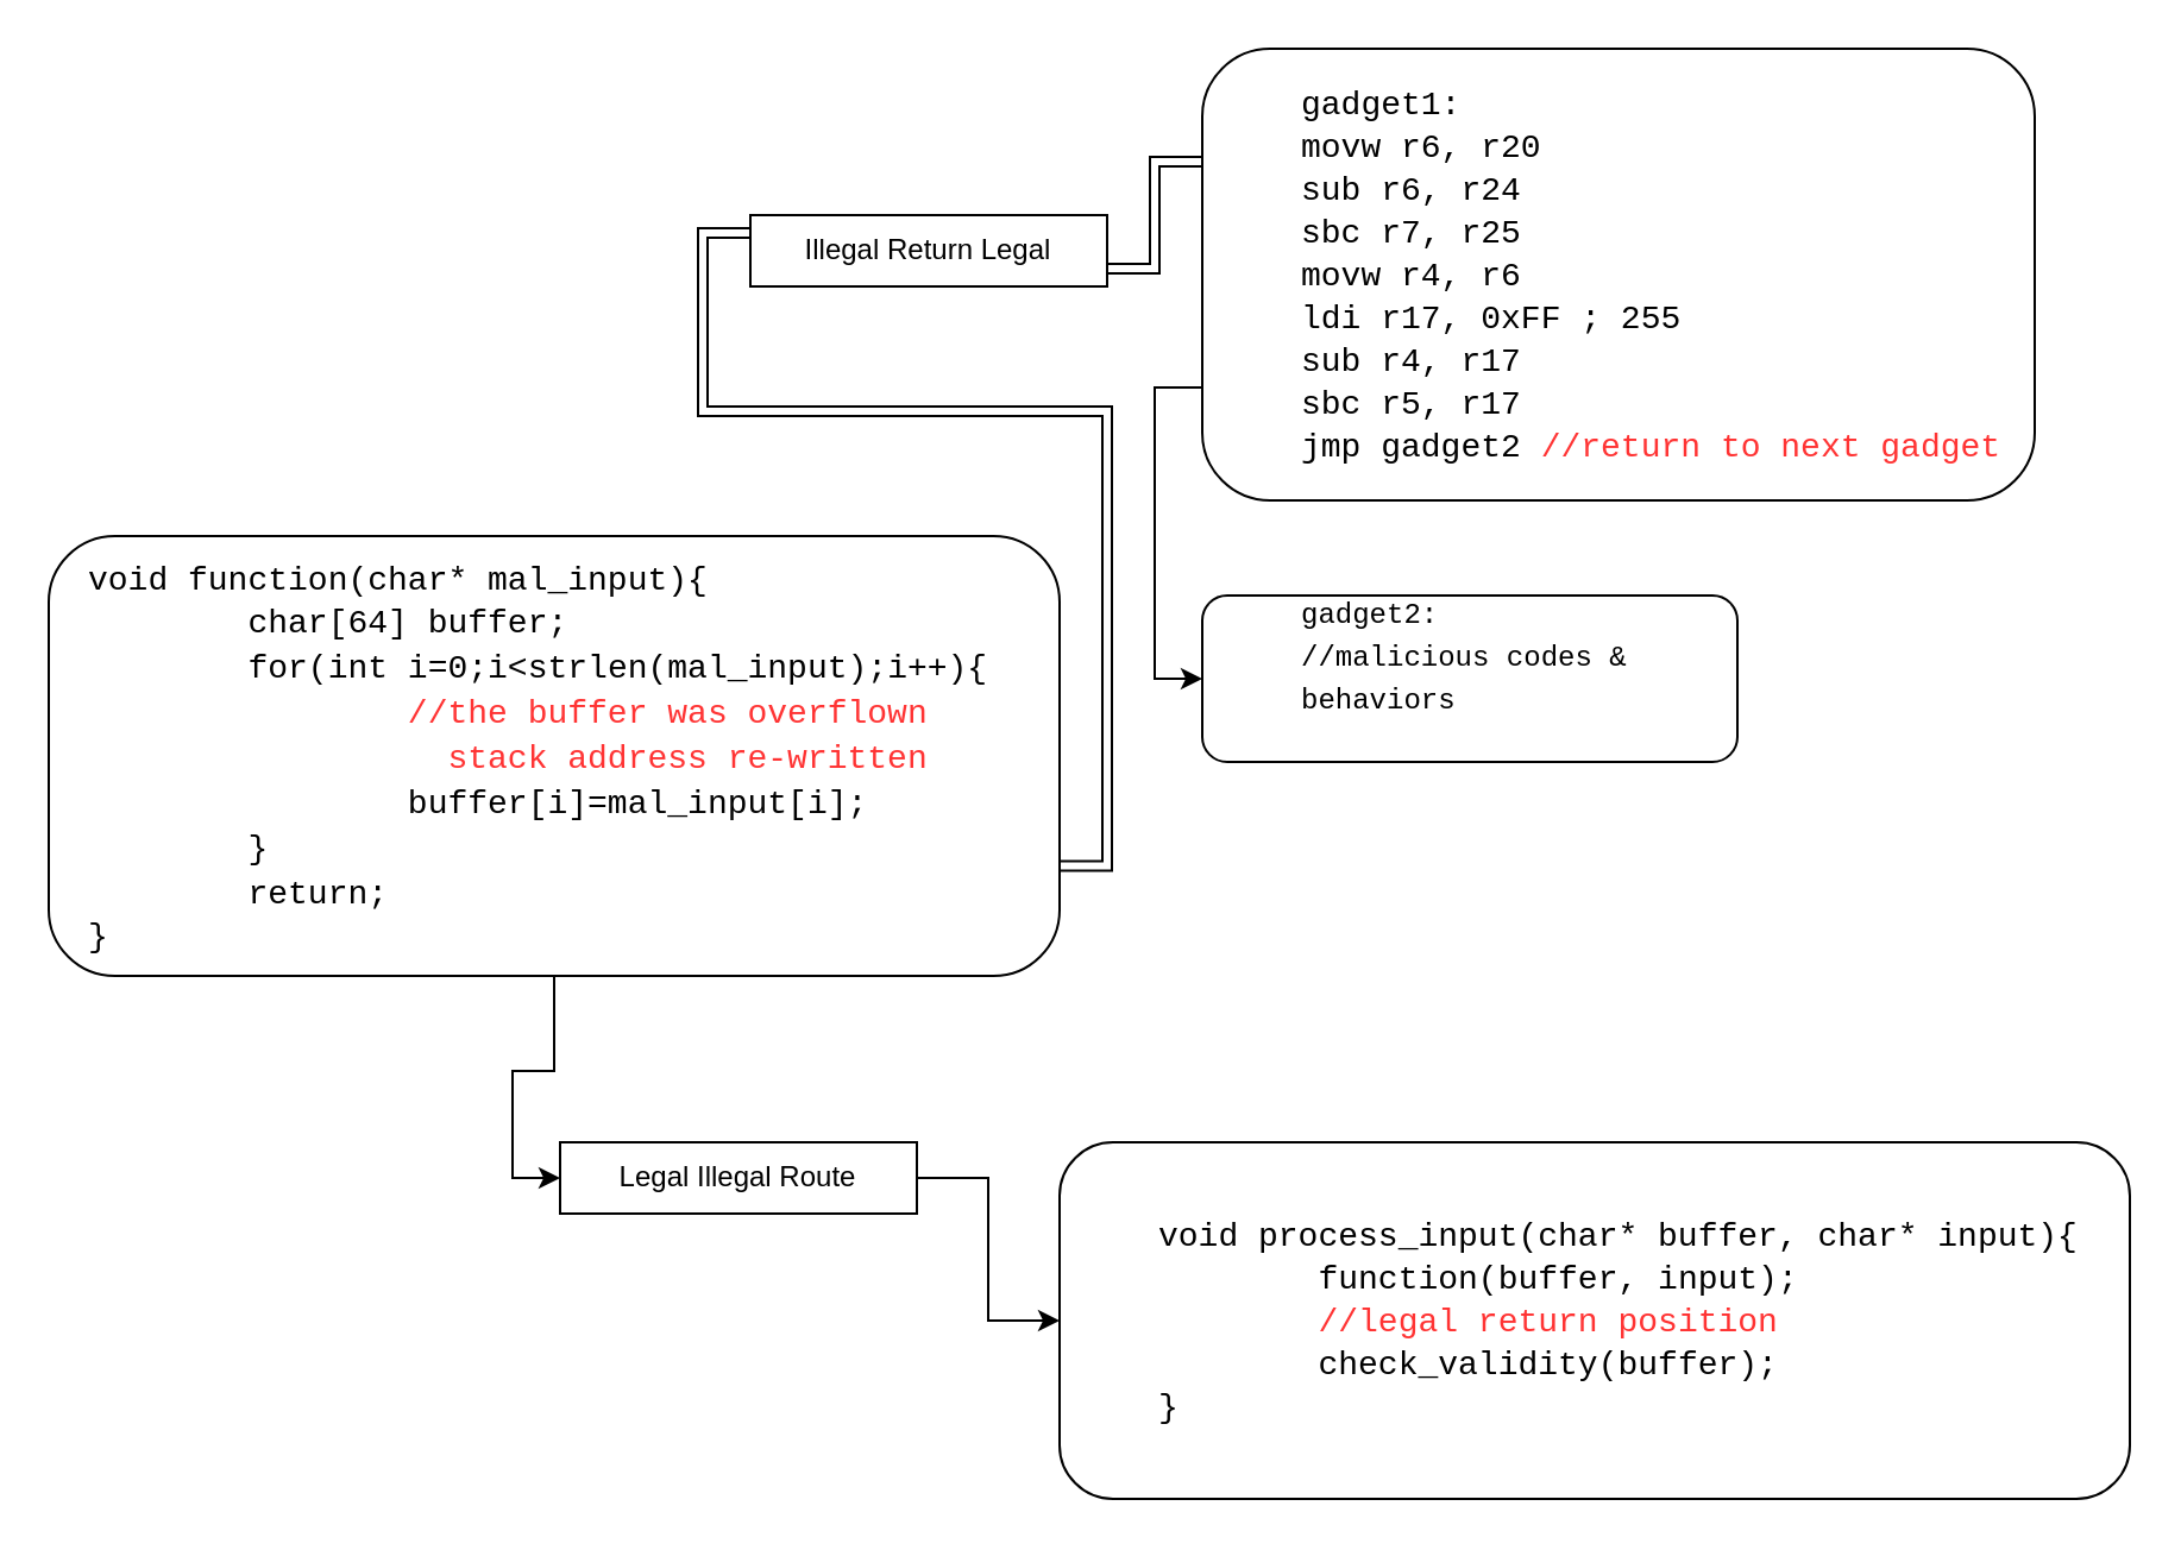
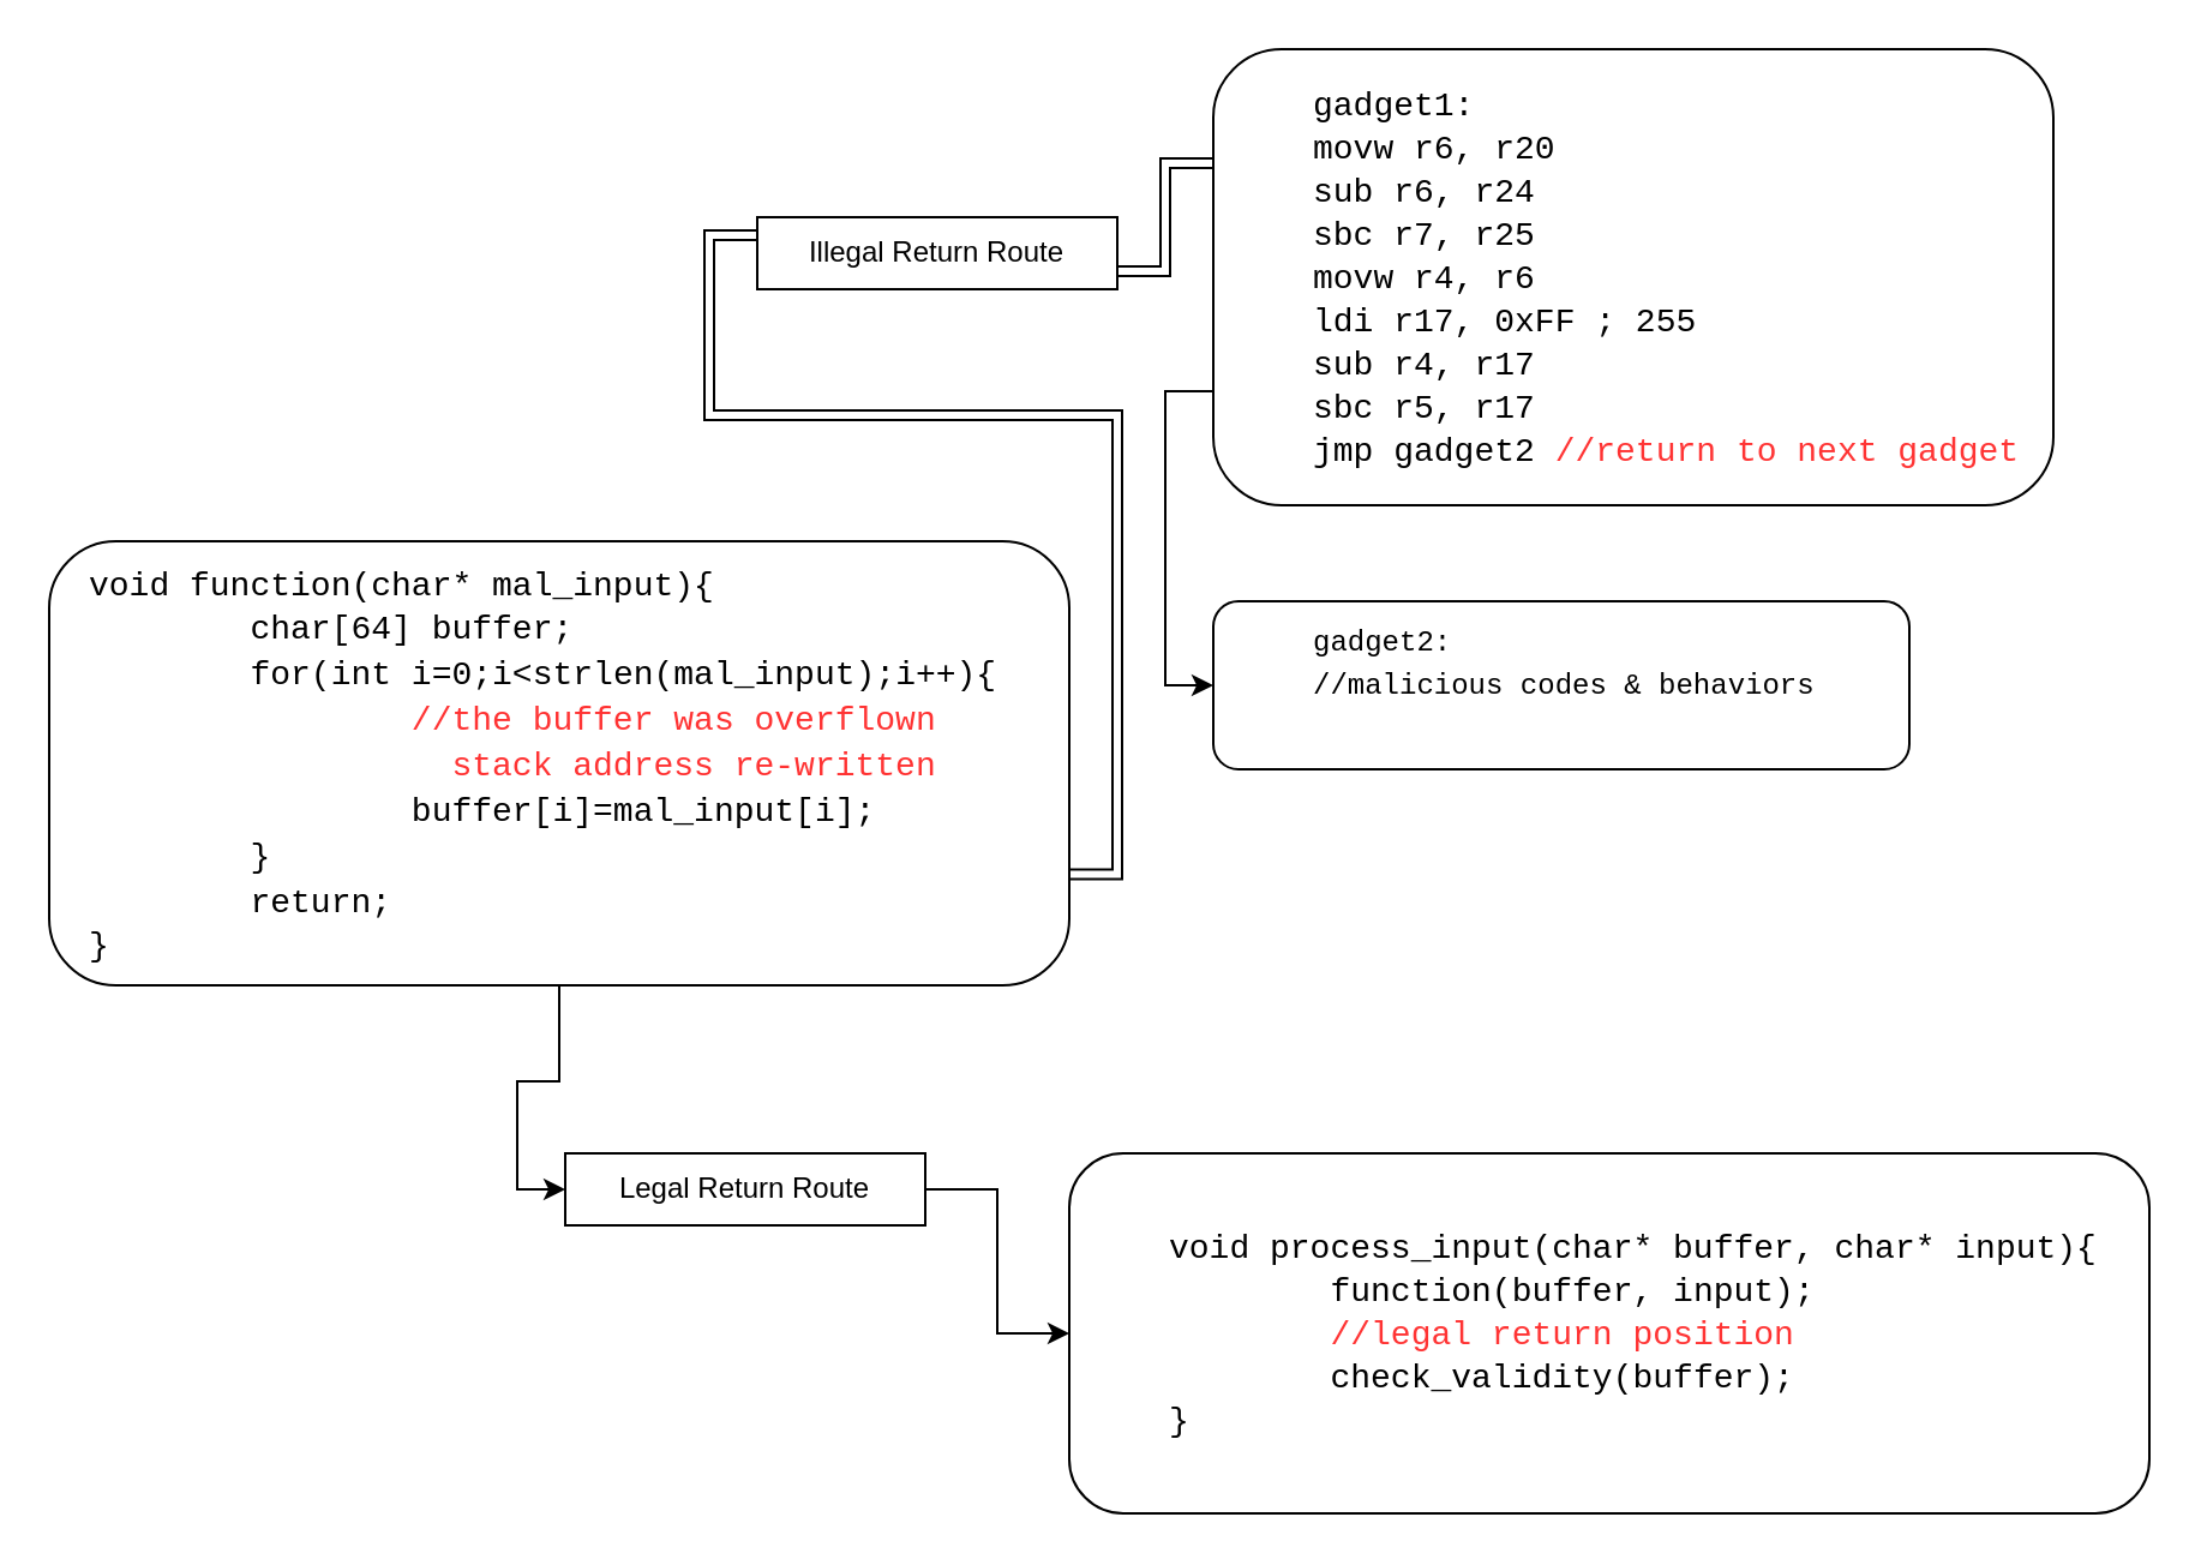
- <mxCell id="10" value="Illegal Return Legal" style="text;html=1;strokeColor=default;fillColor=none;align=center;verticalAlign=middle;whiteSpace=wrap;rounded=0;" parent="1" vertex="1"><mxGeometry x="315" y="90" width="150" height="30" as="geometry" /></mxCell>
+ <mxCell id="10" value="Illegal Return Route" style="text;html=1;strokeColor=default;fillColor=none;align=center;verticalAlign=middle;whiteSpace=wrap;rounded=0;" parent="1" vertex="1"><mxGeometry x="315" y="90" width="150" height="30" as="geometry" /></mxCell>
- <mxCell id="8" value="&lt;blockquote style=&quot;margin: 0 0 0 40px; border: none; padding: 0px;&quot;&gt;&lt;div style=&quot;border-color: var(--border-color); font-family: Menlo, Monaco, &amp;quot;Courier New&amp;quot;, monospace; line-height: 18px;&quot;&gt;&lt;span style=&quot;background-color: rgb(255, 255, 255);&quot;&gt;gadget2:&lt;/span&gt;&lt;/div&gt;&lt;div style=&quot;border-color: var(--border-color); font-family: Menlo, Monaco, &amp;quot;Courier New&amp;quot;, monospace; line-height: 18px;&quot;&gt;&lt;span style=&quot;background-color: rgb(255, 255, 255);&quot;&gt;//malicious codes &amp;amp; behaviors&lt;/span&gt;&lt;/div&gt;&lt;div style=&quot;border-color: var(--border-color); line-height: 18px;&quot;&gt;&lt;div style=&quot;font-family: Menlo, Monaco, &amp;quot;Courier New&amp;quot;, monospace; line-height: 18px;&quot;&gt;&lt;br&gt;&lt;/div&gt;&lt;/div&gt;&lt;/blockquote&gt;" style="rounded=1;whiteSpace=wrap;html=1;align=left;" parent="1" vertex="1"><mxGeometry x="505" y="250" width="225" height="70" as="geometry" /></mxCell>
+ <mxCell id="8" value="&lt;blockquote style=&quot;margin: 0 0 0 40px; border: none; padding: 0px;&quot;&gt;&lt;div style=&quot;border-color: var(--border-color); font-family: Menlo, Monaco, &amp;quot;Courier New&amp;quot;, monospace; line-height: 18px;&quot;&gt;&lt;span style=&quot;background-color: rgb(255, 255, 255);&quot;&gt;gadget2:&lt;/span&gt;&lt;/div&gt;&lt;div style=&quot;border-color: var(--border-color); font-family: Menlo, Monaco, &amp;quot;Courier New&amp;quot;, monospace; line-height: 18px;&quot;&gt;&lt;span style=&quot;background-color: rgb(255, 255, 255);&quot;&gt;//malicious codes &amp;amp; behaviors&lt;/span&gt;&lt;/div&gt;&lt;div style=&quot;border-color: var(--border-color); line-height: 18px;&quot;&gt;&lt;div style=&quot;font-family: Menlo, Monaco, &amp;quot;Courier New&amp;quot;, monospace; line-height: 18px;&quot;&gt;&lt;br&gt;&lt;/div&gt;&lt;/div&gt;&lt;/blockquote&gt;" style="rounded=1;whiteSpace=wrap;html=1;align=left;" parent="1" vertex="1"><mxGeometry x="505" y="250" width="290" height="70" as="geometry" /></mxCell>
- <mxCell id="13" value="Legal Illegal Route" style="text;html=1;strokeColor=default;fillColor=none;align=center;verticalAlign=middle;whiteSpace=wrap;rounded=0;" parent="1" vertex="1"><mxGeometry x="235" y="480" width="150" height="30" as="geometry" /></mxCell>
+ <mxCell id="13" value="Legal Return Route" style="text;html=1;strokeColor=default;fillColor=none;align=center;verticalAlign=middle;whiteSpace=wrap;rounded=0;" parent="1" vertex="1"><mxGeometry x="235" y="480" width="150" height="30" as="geometry" /></mxCell>
